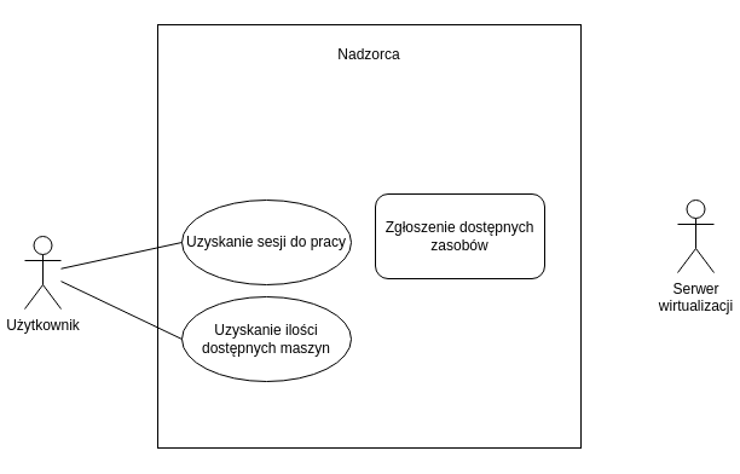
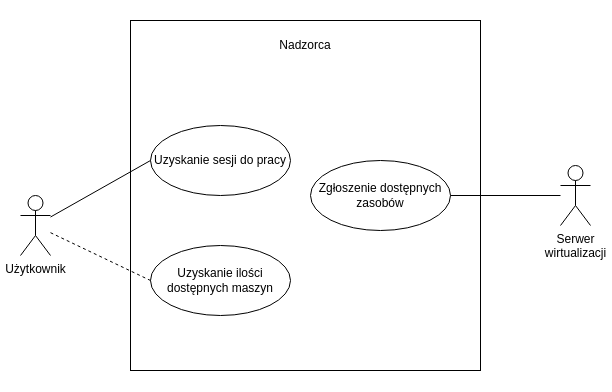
- <mxCell id="10" value="Zgłoszenie dostępnych zasobów" style="whiteSpace=wrap;html=1;rounded=1;" vertex="1" parent="1"><mxGeometry x="310" y="160" width="140" height="70" as="geometry" /></mxCell>
+ <mxCell id="10" value="Zgłoszenie dostępnych zasobów" style="ellipse;whiteSpace=wrap;html=1;" vertex="1" parent="1"><mxGeometry x="310" y="160" width="140" height="70" as="geometry" /></mxCell>
+ <mxCell id="11" value="" style="endArrow=none;html=1;rounded=0;exitX=1;exitY=0.5;exitDx=0;exitDy=0;" edge="1" parent="1" source="10" target="3"><mxGeometry width="50" height="50" relative="1" as="geometry"><mxPoint x="60" y="242.174" as="sourcePoint" /><mxPoint x="160" y="290" as="targetPoint" /></mxGeometry></mxCell>
- <mxCell id="6" value="Uzyskanie sesji do pracy" style="ellipse;whiteSpace=wrap;html=1;" vertex="1" parent="1"><mxGeometry x="150" y="165" width="140" height="70" as="geometry" /></mxCell>
+ <mxCell id="6" value="Uzyskanie sesji do pracy" style="ellipse;whiteSpace=wrap;html=1;" vertex="1" parent="1"><mxGeometry x="150" y="125" width="140" height="70" as="geometry" /></mxCell>
- <mxCell id="8" value="" style="endArrow=none;html=1;rounded=0;entryX=0;entryY=0.5;entryDx=0;entryDy=0;" edge="1" parent="1" source="2" target="7"><mxGeometry width="50" height="50" relative="1" as="geometry"><mxPoint x="80" y="265" as="sourcePoint" /><mxPoint x="130" y="215" as="targetPoint" /></mxGeometry></mxCell>
+ <mxCell id="8" value="" style="endArrow=none;html=1;rounded=0;entryX=0;entryY=0.5;entryDx=0;entryDy=0;dashed=1;" edge="1" parent="1" source="2" target="7"><mxGeometry width="50" height="50" relative="1" as="geometry"><mxPoint x="80" y="265" as="sourcePoint" /><mxPoint x="130" y="215" as="targetPoint" /></mxGeometry></mxCell>
